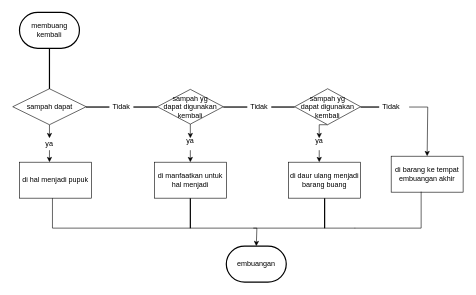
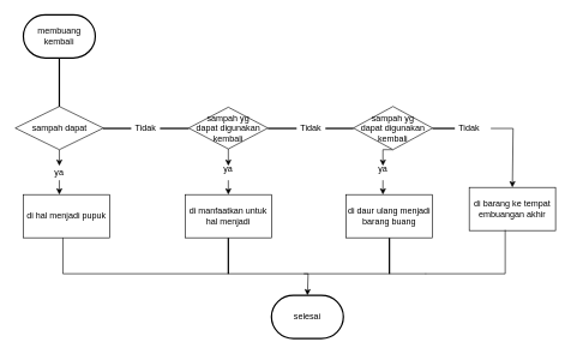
- <mxCell id="34" value="embuangan" style="strokeWidth=2;html=1;shape=mxgraph.flowchart.terminator;whiteSpace=wrap;" vertex="1" parent="1"><mxGeometry x="377" y="410" width="100" height="60" as="geometry" /></mxCell>
+ <mxCell id="34" value="selesai" style="strokeWidth=2;html=1;shape=mxgraph.flowchart.terminator;whiteSpace=wrap;" vertex="1" parent="1"><mxGeometry x="377" y="410" width="100" height="60" as="geometry" /></mxCell>
